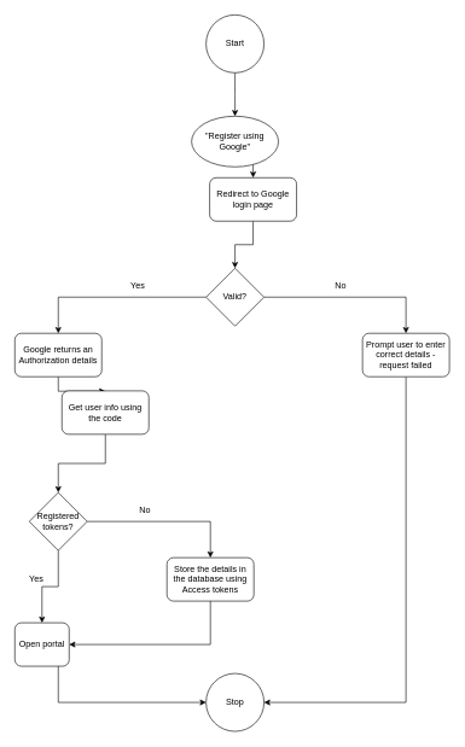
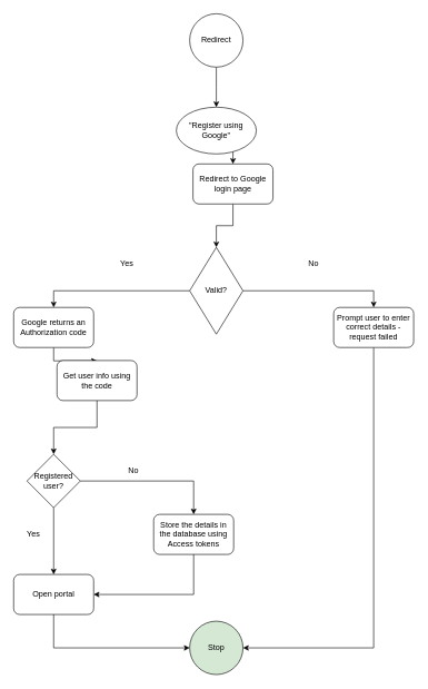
- <mxCell id="3" value="Start" style="ellipse;whiteSpace=wrap;html=1;aspect=fixed;" vertex="1" parent="1"><mxGeometry x="284" y="20" width="80" height="80" as="geometry" /></mxCell>
+ <mxCell id="3" value="Redirect" style="ellipse;whiteSpace=wrap;html=1;aspect=fixed;" vertex="1" parent="1"><mxGeometry x="284" y="20" width="80" height="80" as="geometry" /></mxCell>
- <mxCell id="18" value="Valid?" style="rhombus;whiteSpace=wrap;html=1;" vertex="1" parent="1"><mxGeometry x="284" y="370" width="80" height="80" as="geometry" /></mxCell>
+ <mxCell id="18" value="Valid?" style="rhombus;whiteSpace=wrap;html=1;" vertex="1" parent="1"><mxGeometry x="284" y="370" width="80" height="130" as="geometry" /></mxCell>
- <mxCell id="8" value="Google returns an Authorization details" style="rounded=1;whiteSpace=wrap;html=1;" vertex="1" parent="1"><mxGeometry x="20" y="460" width="120" height="60" as="geometry" /></mxCell>
+ <mxCell id="8" value="Google returns an Authorization code" style="rounded=1;whiteSpace=wrap;html=1;" vertex="1" parent="1"><mxGeometry x="20" y="460" width="120" height="60" as="geometry" /></mxCell>
- <mxCell id="26" value="Registered tokens?" style="rhombus;whiteSpace=wrap;html=1;" vertex="1" parent="1"><mxGeometry x="40" y="680" width="80" height="80" as="geometry" /></mxCell>
+ <mxCell id="26" value="Registered user?" style="rhombus;whiteSpace=wrap;html=1;" vertex="1" parent="1"><mxGeometry x="40" y="680" width="80" height="80" as="geometry" /></mxCell>
- <mxCell id="14" value="Open portal" style="rounded=1;whiteSpace=wrap;html=1;" vertex="1" parent="1"><mxGeometry x="20" y="860" width="75" height="60" as="geometry" /></mxCell>
+ <mxCell id="14" value="Open portal" style="rounded=1;whiteSpace=wrap;html=1;" vertex="1" parent="1"><mxGeometry x="20" y="860" width="120" height="60" as="geometry" /></mxCell>
- <mxCell id="15" value="Stop" style="ellipse;whiteSpace=wrap;html=1;aspect=fixed;" vertex="1" parent="1"><mxGeometry x="284" y="930" width="80" height="80" as="geometry" /></mxCell>
+ <mxCell id="15" value="Stop" style="ellipse;whiteSpace=wrap;html=1;aspect=fixed;fillColor=#d5e8d4;" vertex="1" parent="1"><mxGeometry x="284" y="930" width="80" height="80" as="geometry" /></mxCell>
